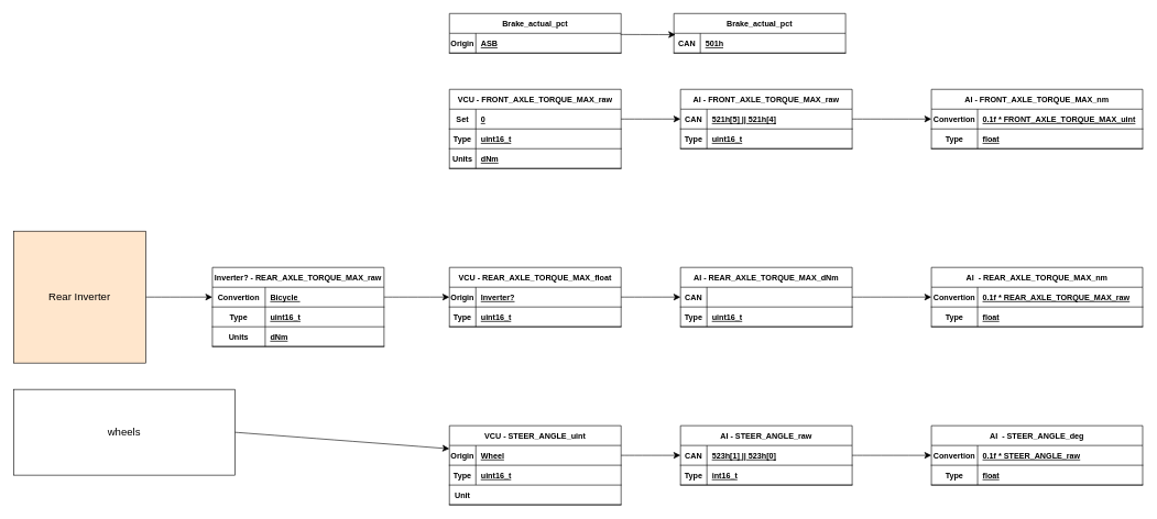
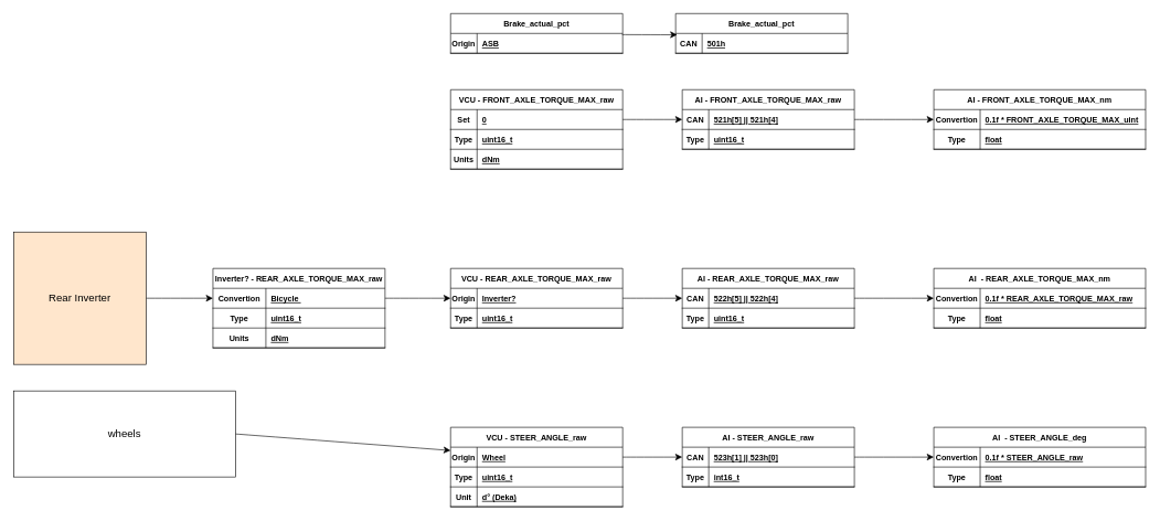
- <mxCell id="37" value="VCU - REAR_AXLE_TORQUE_MAX_float" style="shape=table;startSize=30;container=1;collapsible=1;childLayout=tableLayout;fixedRows=1;rowLines=0;fontStyle=1;align=center;resizeLast=1;" vertex="1" parent="1"><mxGeometry x="680" y="405" width="260" height="90" as="geometry" /></mxCell>
+ <mxCell id="37" value="VCU - REAR_AXLE_TORQUE_MAX_raw" style="shape=table;startSize=30;container=1;collapsible=1;childLayout=tableLayout;fixedRows=1;rowLines=0;fontStyle=1;align=center;resizeLast=1;" vertex="1" parent="1"><mxGeometry x="680" y="405" width="260" height="90" as="geometry" /></mxCell>
- <mxCell id="44" value="AI - REAR_AXLE_TORQUE_MAX_dNm" style="shape=table;startSize=30;container=1;collapsible=1;childLayout=tableLayout;fixedRows=1;rowLines=0;fontStyle=1;align=center;resizeLast=1;" vertex="1" parent="1"><mxGeometry x="1030" y="405" width="260" height="90" as="geometry" /></mxCell>
+ <mxCell id="44" value="AI - REAR_AXLE_TORQUE_MAX_raw" style="shape=table;startSize=30;container=1;collapsible=1;childLayout=tableLayout;fixedRows=1;rowLines=0;fontStyle=1;align=center;resizeLast=1;" vertex="1" parent="1"><mxGeometry x="1030" y="405" width="260" height="90" as="geometry" /></mxCell>
+ <mxCell id="47" value="522h[5] || 522h[4]" style="shape=partialRectangle;overflow=hidden;connectable=0;fillColor=none;top=0;left=0;bottom=0;right=0;align=left;spacingLeft=6;fontStyle=5;" vertex="1" parent="45"><mxGeometry x="40" width="220" height="30" as="geometry"><mxRectangle width="220" height="30" as="alternateBounds" /></mxGeometry></mxCell>
- <mxCell id="73" value="VCU - STEER_ANGLE_uint" style="shape=table;startSize=30;container=1;collapsible=1;childLayout=tableLayout;fixedRows=1;rowLines=0;fontStyle=1;align=center;resizeLast=1;" vertex="1" parent="1"><mxGeometry x="680" y="645" width="260" height="120" as="geometry" /></mxCell>
+ <mxCell id="73" value="VCU - STEER_ANGLE_raw" style="shape=table;startSize=30;container=1;collapsible=1;childLayout=tableLayout;fixedRows=1;rowLines=0;fontStyle=1;align=center;resizeLast=1;" vertex="1" parent="1"><mxGeometry x="680" y="645" width="260" height="120" as="geometry" /></mxCell>
+ <mxCell id="82" value="d° (Deka)" style="shape=partialRectangle;overflow=hidden;connectable=0;fillColor=none;top=0;left=0;bottom=0;right=0;align=left;spacingLeft=6;fontStyle=5;" vertex="1" parent="80"><mxGeometry x="40" width="220" height="30" as="geometry"><mxRectangle width="220" height="30" as="alternateBounds" /></mxGeometry></mxCell>
